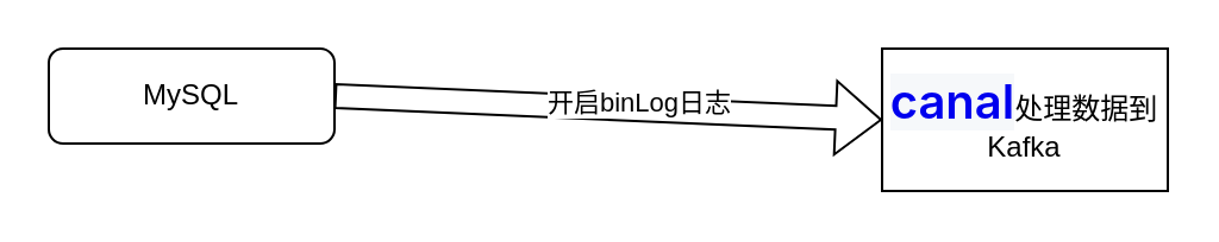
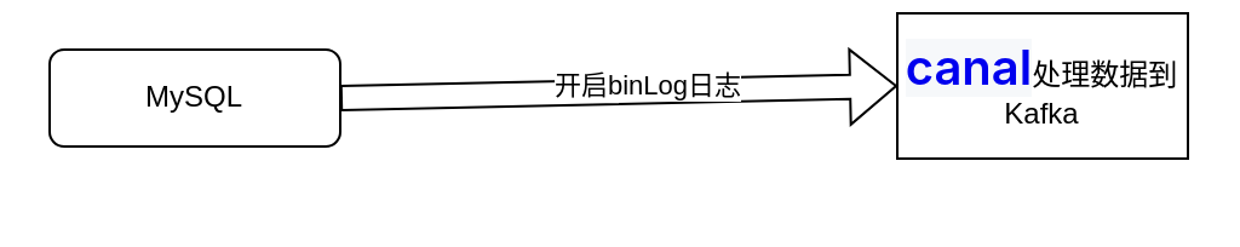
- <mxCell id="5" value="&lt;a style=&quot;box-sizing: border-box; background-color: rgb(246, 248, 250); text-decoration-line: none; font-family: -apple-system, BlinkMacSystemFont, &amp;quot;Segoe UI&amp;quot;, Helvetica, Arial, sans-serif, &amp;quot;Apple Color Emoji&amp;quot;, &amp;quot;Segoe UI Emoji&amp;quot;; font-size: 20px; font-weight: 600; text-align: start;&quot; href=&quot;https://github.com/alibaba/canal&quot; data-turbo-frame=&quot;repo-content-turbo-frame&quot; data-pjax=&quot;#repo-content-pjax-container&quot;&gt;canal&lt;/a&gt;处理数据到Kafka" style="rounded=0;whiteSpace=wrap;html=1;" vertex="1" parent="1"><mxGeometry x="370" y="20" width="120" height="60" as="geometry" /></mxCell>
+ <mxCell id="5" value="&lt;a style=&quot;box-sizing: border-box; background-color: rgb(246, 248, 250); text-decoration-line: none; font-family: -apple-system, BlinkMacSystemFont, &amp;quot;Segoe UI&amp;quot;, Helvetica, Arial, sans-serif, &amp;quot;Apple Color Emoji&amp;quot;, &amp;quot;Segoe UI Emoji&amp;quot;; font-size: 20px; font-weight: 600; text-align: start;&quot; href=&quot;https://github.com/alibaba/canal&quot; data-turbo-frame=&quot;repo-content-turbo-frame&quot; data-pjax=&quot;#repo-content-pjax-container&quot;&gt;canal&lt;/a&gt;处理数据到Kafka" style="rounded=0;whiteSpace=wrap;html=1;" vertex="1" parent="1"><mxGeometry x="370" y="5" width="120" height="60" as="geometry" /></mxCell>
